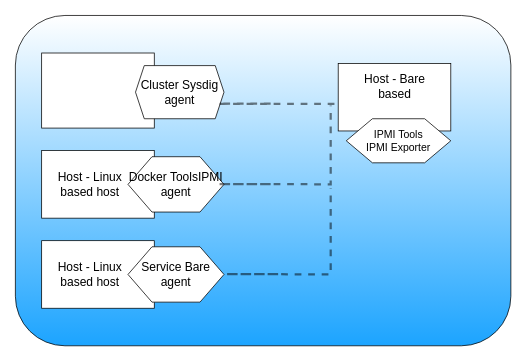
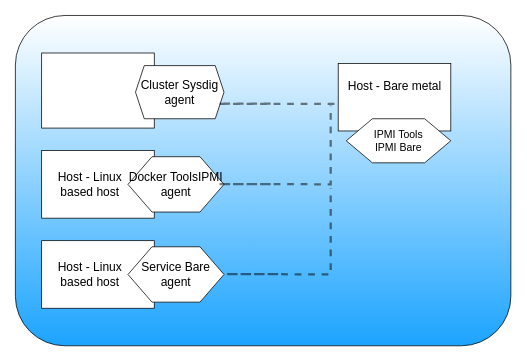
- <mxCell id="7" value="Host - Bare based" style="text;html=1;strokeColor=none;fillColor=none;align=center;verticalAlign=middle;whiteSpace=wrap;rounded=0;fontSize=16;" parent="1" vertex="1"><mxGeometry x="460.76" y="93.84" width="129.24" height="40" as="geometry" /></mxCell>
+ <mxCell id="7" value="Host - Bare metal" style="text;html=1;strokeColor=none;fillColor=none;align=center;verticalAlign=middle;whiteSpace=wrap;rounded=0;fontSize=16;" parent="1" vertex="1"><mxGeometry x="460.76" y="93.84" width="129.24" height="40" as="geometry" /></mxCell>
- <mxCell id="6" value="IPMI Tools&lt;br style=&quot;font-size: 14px;&quot;&gt;IPMI Exporter" style="shape=hexagon;perimeter=hexagonPerimeter2;whiteSpace=wrap;html=1;fontSize=14;" parent="1" vertex="1"><mxGeometry x="460.76" y="157.56" width="139.24" height="58.72" as="geometry" /></mxCell>
+ <mxCell id="6" value="IPMI Tools&lt;br style=&quot;font-size: 14px;&quot;&gt;IPMI Bare" style="shape=hexagon;perimeter=hexagonPerimeter2;whiteSpace=wrap;html=1;fontSize=14;" parent="1" vertex="1"><mxGeometry x="460.76" y="157.56" width="139.24" height="58.72" as="geometry" /></mxCell>
